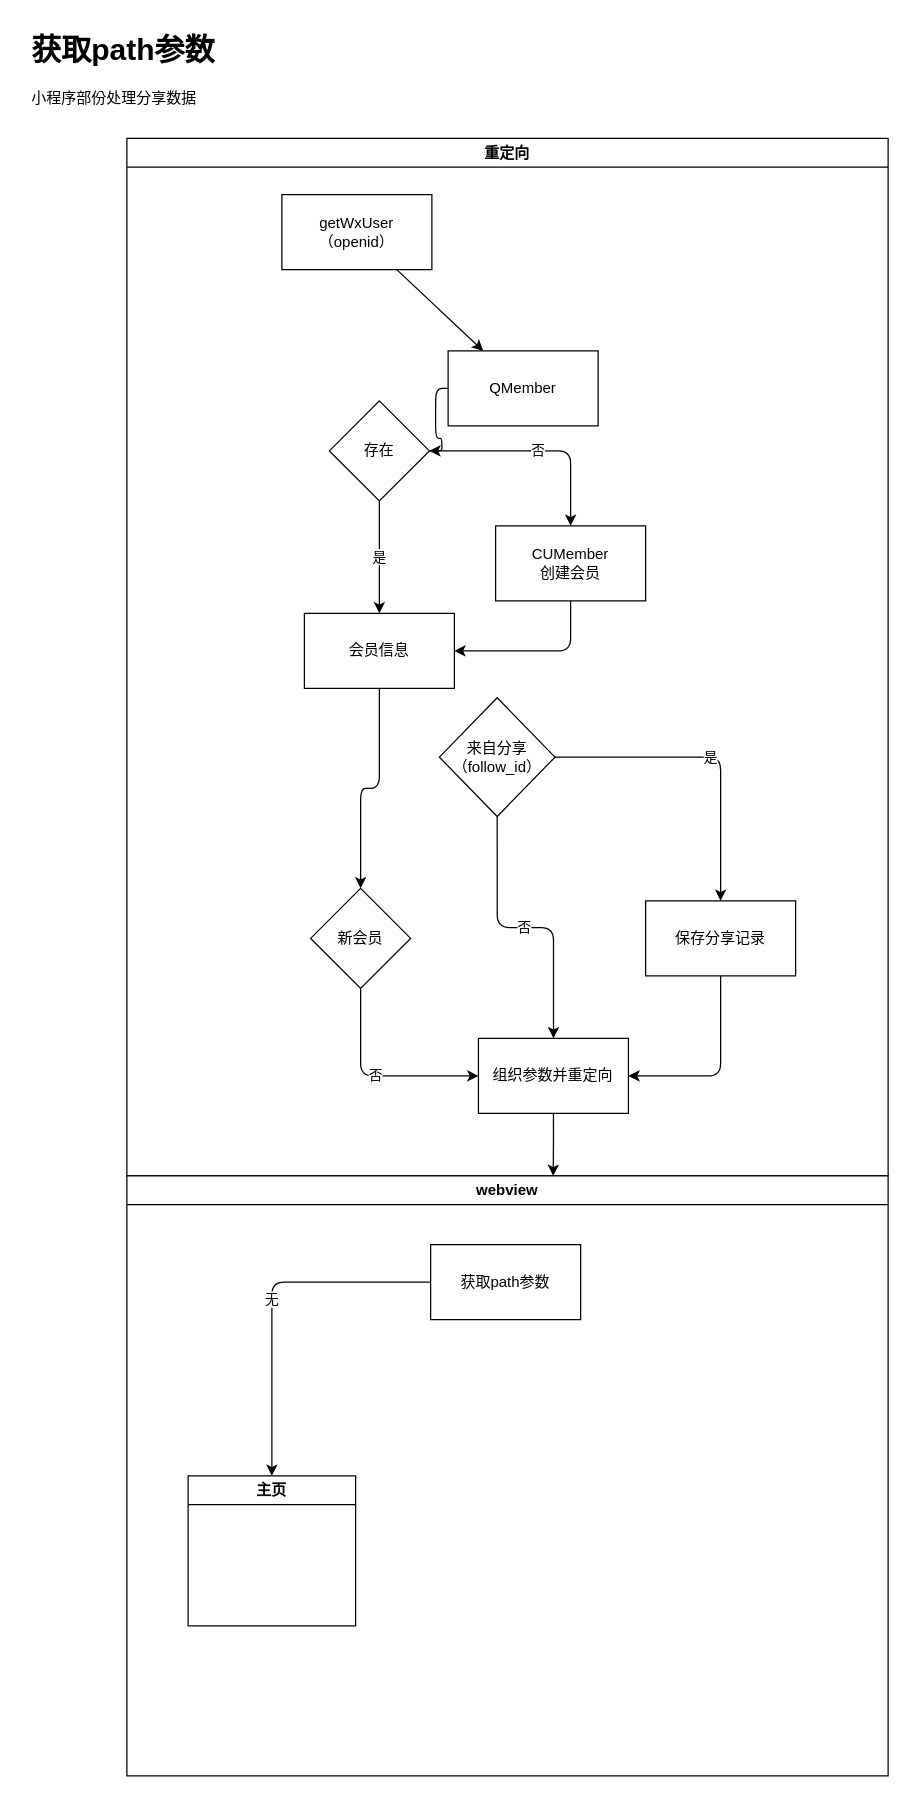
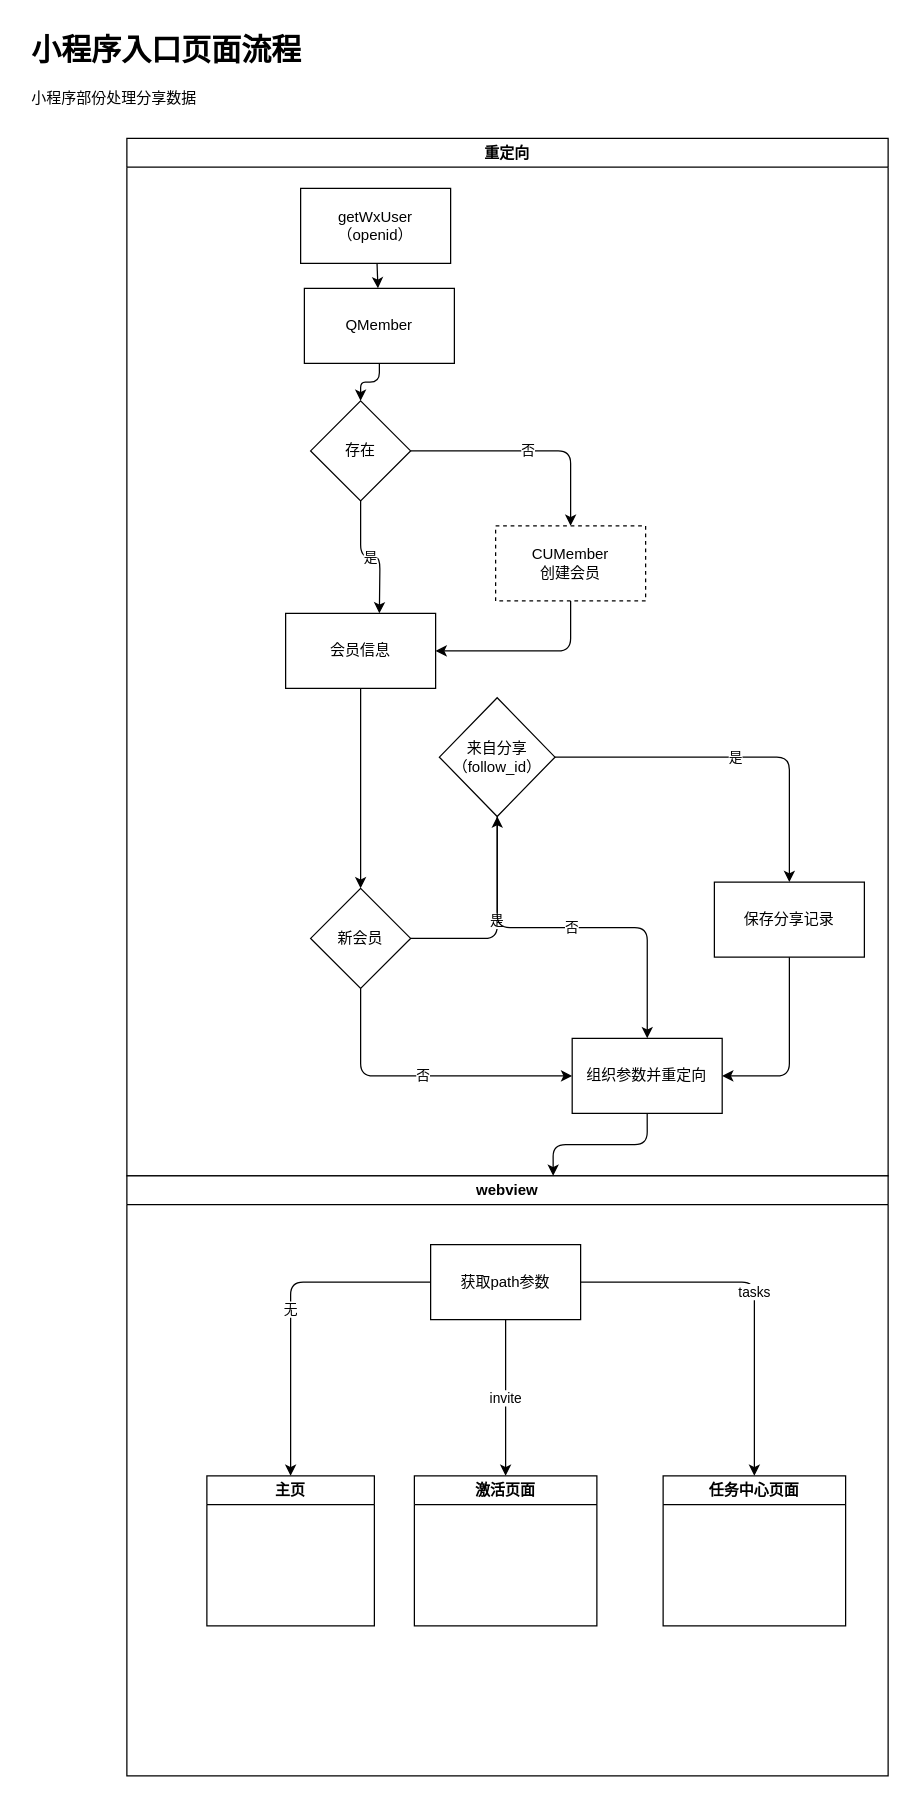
- <mxCell id="2" value="&lt;h1&gt;获取path参数&lt;/h1&gt;&lt;p&gt;小程序部份处理分享数据&lt;/p&gt;" style="text;html=1;strokeColor=none;fillColor=none;spacing=5;spacingTop=-20;whiteSpace=wrap;overflow=hidden;rounded=0;" parent="1" vertex="1"><mxGeometry x="20" y="20" width="250" height="120" as="geometry" /></mxCell>
+ <mxCell id="2" value="&lt;h1&gt;小程序入口页面流程&lt;/h1&gt;&lt;p&gt;小程序部份处理分享数据&lt;/p&gt;" style="text;html=1;strokeColor=none;fillColor=none;spacing=5;spacingTop=-20;whiteSpace=wrap;overflow=hidden;rounded=0;" parent="1" vertex="1"><mxGeometry x="20" y="20" width="250" height="120" as="geometry" /></mxCell>
- <mxCell id="5" value="getWxUser&lt;br&gt;（openid）" style="rounded=0;whiteSpace=wrap;html=1;" parent="3" vertex="1"><mxGeometry x="124" y="45" width="120" height="60" as="geometry" /></mxCell>
+ <mxCell id="5" value="getWxUser&lt;br&gt;（openid）" style="rounded=0;whiteSpace=wrap;html=1;" parent="3" vertex="1"><mxGeometry x="139" y="40" width="120" height="60" as="geometry" /></mxCell>
- <mxCell id="7" value="QMember" style="rounded=0;whiteSpace=wrap;html=1;" parent="3" vertex="1"><mxGeometry x="257" y="170" width="120" height="60" as="geometry" /></mxCell>
+ <mxCell id="7" value="QMember" style="rounded=0;whiteSpace=wrap;html=1;" parent="3" vertex="1"><mxGeometry x="142" y="120" width="120" height="60" as="geometry" /></mxCell>
- <mxCell id="10" value="存在" style="rhombus;whiteSpace=wrap;html=1;rounded=0;" parent="3" vertex="1"><mxGeometry x="162" y="210" width="80" height="80" as="geometry" /></mxCell>
+ <mxCell id="10" value="存在" style="rhombus;whiteSpace=wrap;html=1;rounded=0;" parent="3" vertex="1"><mxGeometry x="147" y="210" width="80" height="80" as="geometry" /></mxCell>
- <mxCell id="12" value="CUMember&lt;br&gt;创建会员" style="whiteSpace=wrap;html=1;rounded=0;" parent="3" vertex="1"><mxGeometry x="295" y="310" width="120" height="60" as="geometry" /></mxCell>
+ <mxCell id="12" value="CUMember&lt;br&gt;创建会员" style="whiteSpace=wrap;html=1;rounded=0;dashed=1;" parent="3" vertex="1"><mxGeometry x="295" y="310" width="120" height="60" as="geometry" /></mxCell>
- <mxCell id="14" value="会员信息" style="rounded=0;whiteSpace=wrap;html=1;" parent="3" vertex="1"><mxGeometry x="142" y="380" width="120" height="60" as="geometry" /></mxCell>
+ <mxCell id="14" value="会员信息" style="rounded=0;whiteSpace=wrap;html=1;" parent="3" vertex="1"><mxGeometry x="127" y="380" width="120" height="60" as="geometry" /></mxCell>
+ <mxCell id="15" value="是" style="edgeStyle=orthogonalEdgeStyle;html=1;" parent="3" source="16" target="18" edge="1"><mxGeometry relative="1" as="geometry" /></mxCell>
- <mxCell id="19" value="保存分享记录" style="whiteSpace=wrap;html=1;rounded=0;" parent="3" vertex="1"><mxGeometry x="415" y="610" width="120" height="60" as="geometry" /></mxCell>
+ <mxCell id="19" value="保存分享记录" style="whiteSpace=wrap;html=1;rounded=0;" parent="3" vertex="1"><mxGeometry x="470" y="595" width="120" height="60" as="geometry" /></mxCell>
- <mxCell id="31" value="组织参数并重定向" style="rounded=0;whiteSpace=wrap;html=1;" parent="1" vertex="1"><mxGeometry x="382.25" y="830" width="120" height="60" as="geometry" /></mxCell>
+ <mxCell id="31" value="组织参数并重定向" style="rounded=0;whiteSpace=wrap;html=1;" parent="1" vertex="1"><mxGeometry x="457.25" y="830" width="120" height="60" as="geometry" /></mxCell>
+ <mxCell id="27" value="tasks" style="edgeStyle=orthogonalEdgeStyle;html=1;exitX=1;exitY=0.5;exitDx=0;exitDy=0;" parent="20" source="21" target="26" edge="1"><mxGeometry relative="1" as="geometry" /></mxCell>
+ <mxCell id="25" value="invite" style="edgeStyle=orthogonalEdgeStyle;html=1;exitX=0.5;exitY=1;exitDx=0;exitDy=0;" parent="20" source="21" target="24" edge="1"><mxGeometry relative="1" as="geometry"><mxPoint x="303" y="-100" as="targetPoint" /></mxGeometry></mxCell>
- <mxCell id="22" value="主页" style="swimlane;whiteSpace=wrap;html=1;" parent="20" vertex="1"><mxGeometry x="49" y="240" width="134" height="120" as="geometry" /></mxCell>
+ <mxCell id="22" value="主页" style="swimlane;whiteSpace=wrap;html=1;" parent="20" vertex="1"><mxGeometry x="64" y="240" width="134" height="120" as="geometry" /></mxCell>
+ <mxCell id="24" value="激活页面" style="swimlane;whiteSpace=wrap;html=1;" parent="20" vertex="1"><mxGeometry x="230" y="240" width="146" height="120" as="geometry" /></mxCell>
+ <mxCell id="26" value="任务中心页面" style="swimlane;whiteSpace=wrap;html=1;" parent="20" vertex="1"><mxGeometry x="429" y="240" width="146" height="120" as="geometry" /></mxCell>
